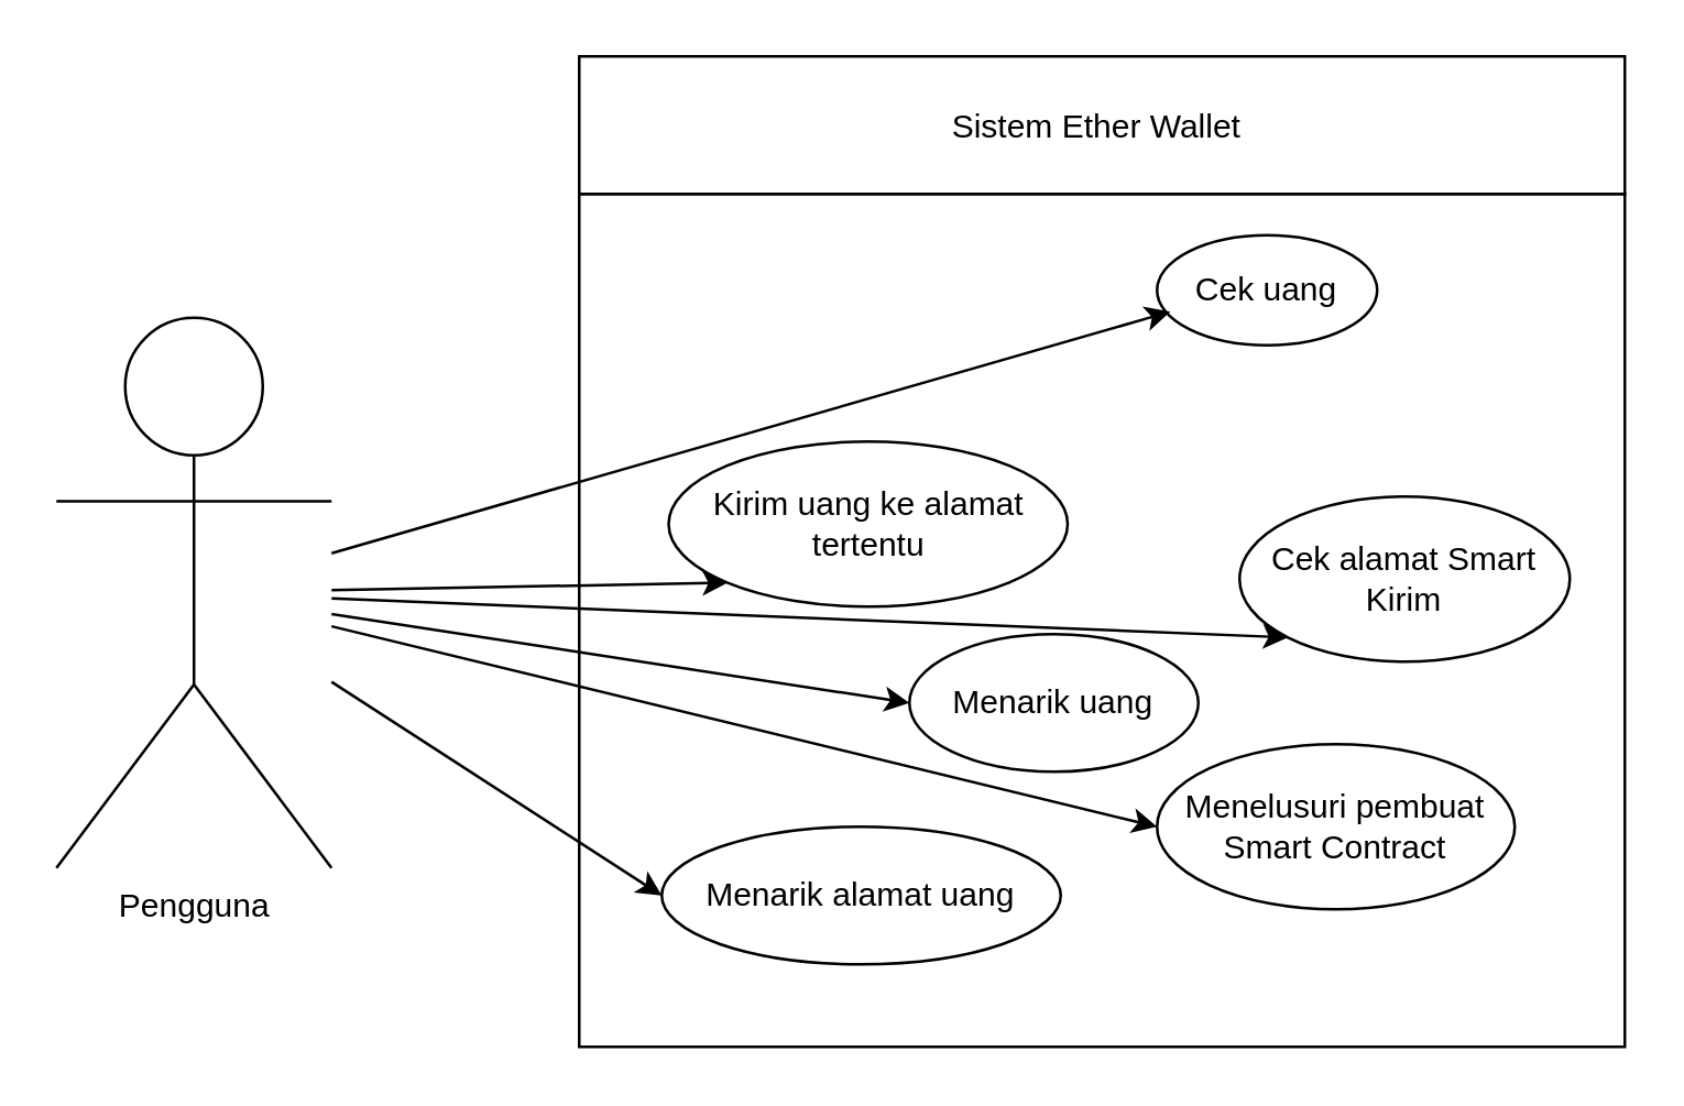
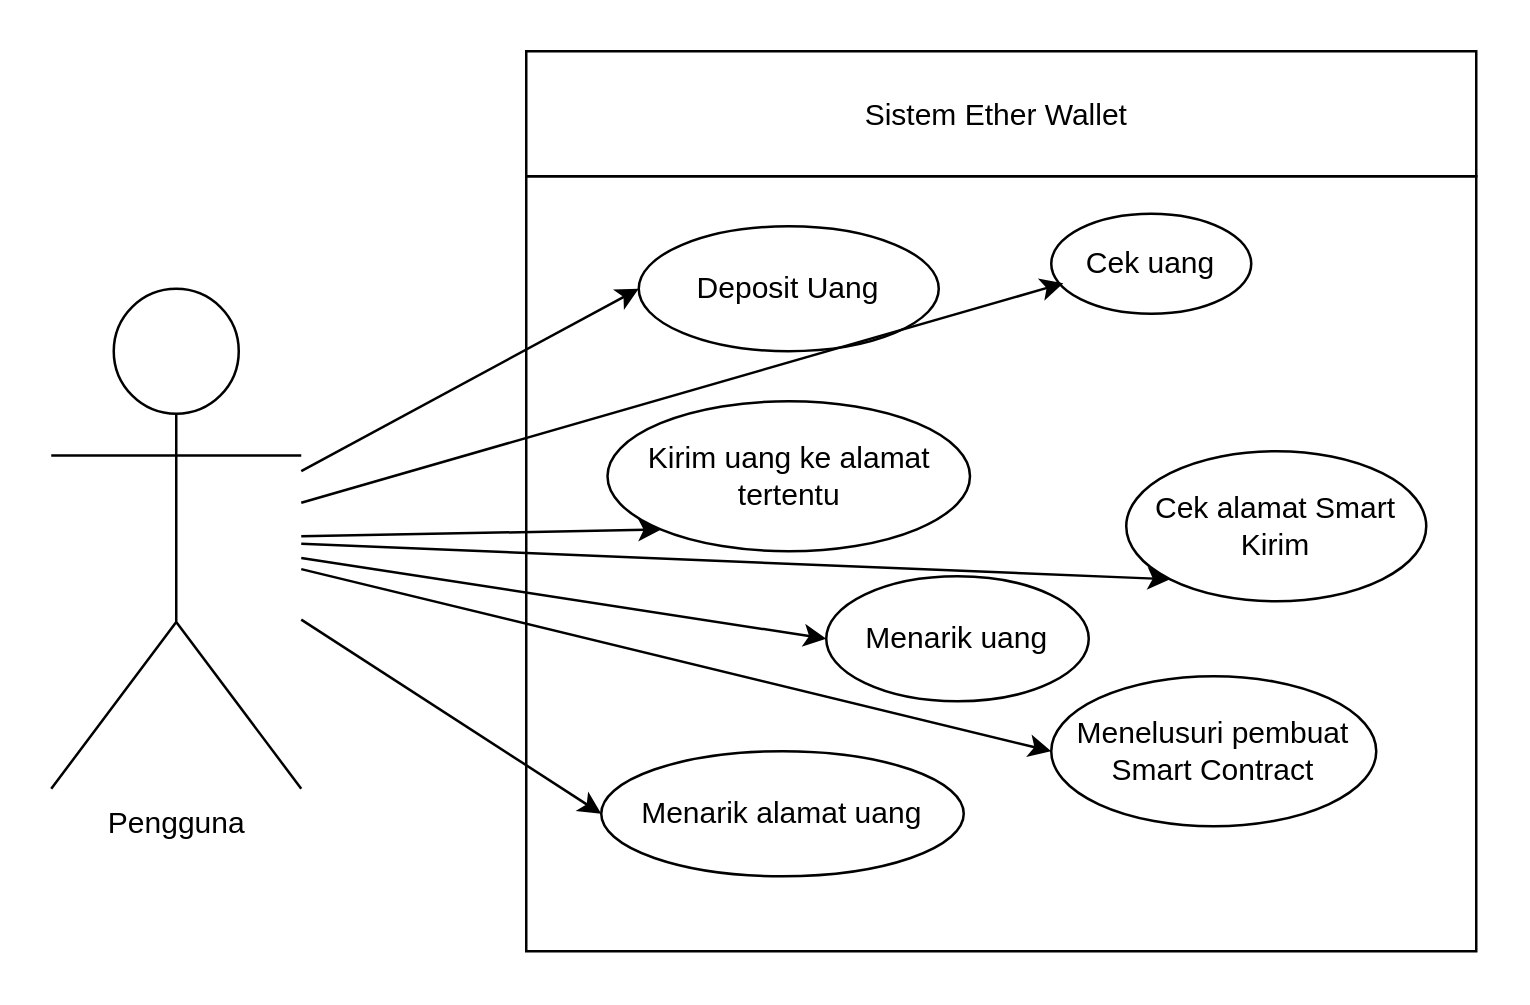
+ <mxCell id="4" value="Deposit Uang" style="ellipse;whiteSpace=wrap;html=1;" vertex="1" parent="1"><mxGeometry x="255" y="90" width="120" height="50" as="geometry" /></mxCell>
+ <mxCell id="11" style="rounded=0;orthogonalLoop=1;jettySize=auto;html=1;entryX=0;entryY=0.5;entryDx=0;entryDy=0;" edge="1" parent="1" source="18" target="4"><mxGeometry relative="1" as="geometry" /></mxCell>
